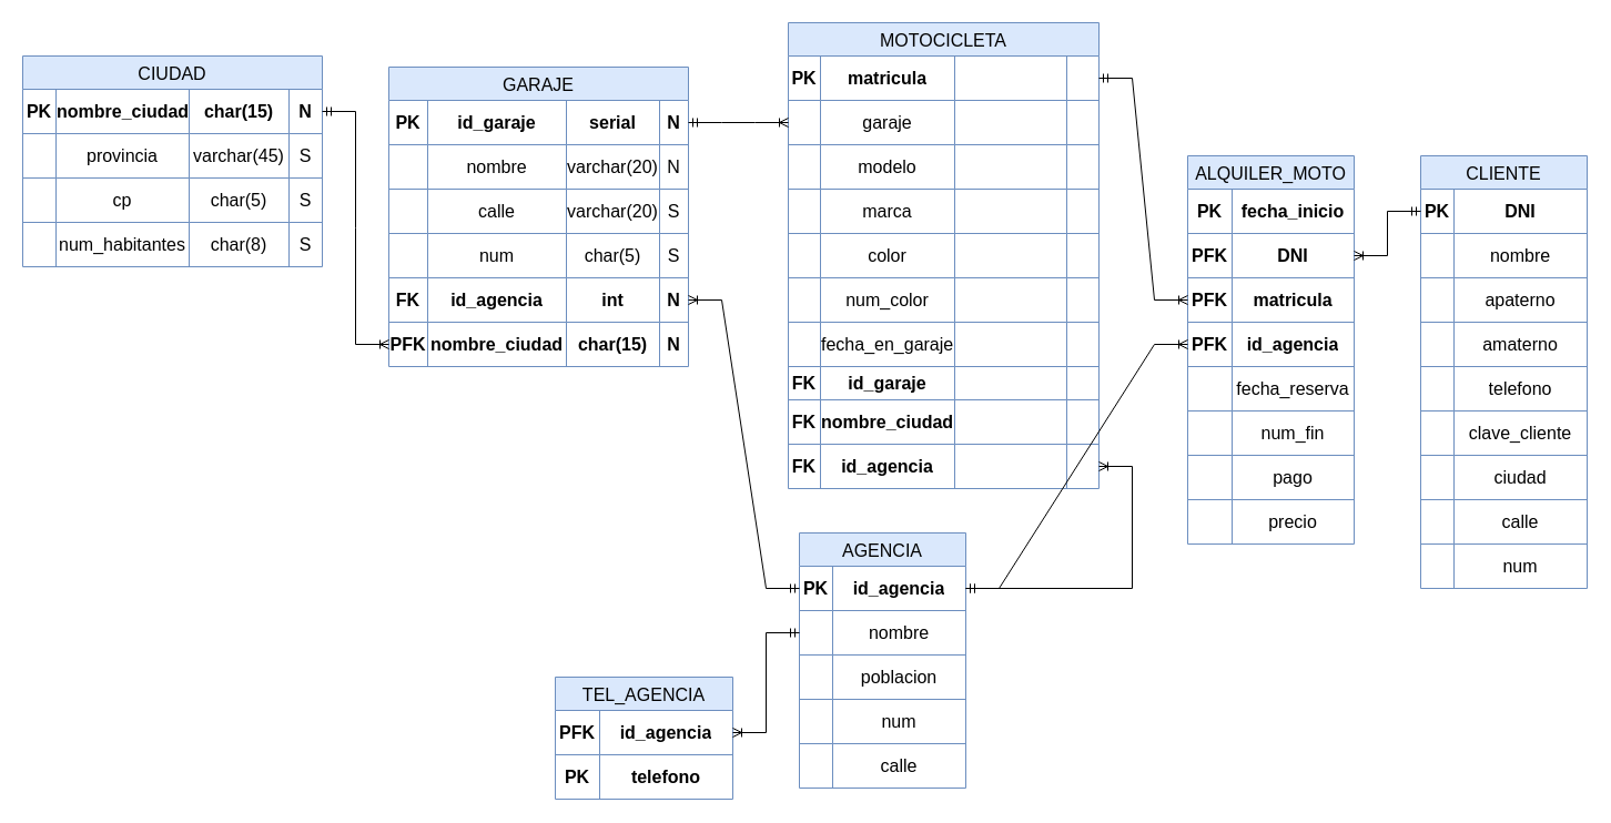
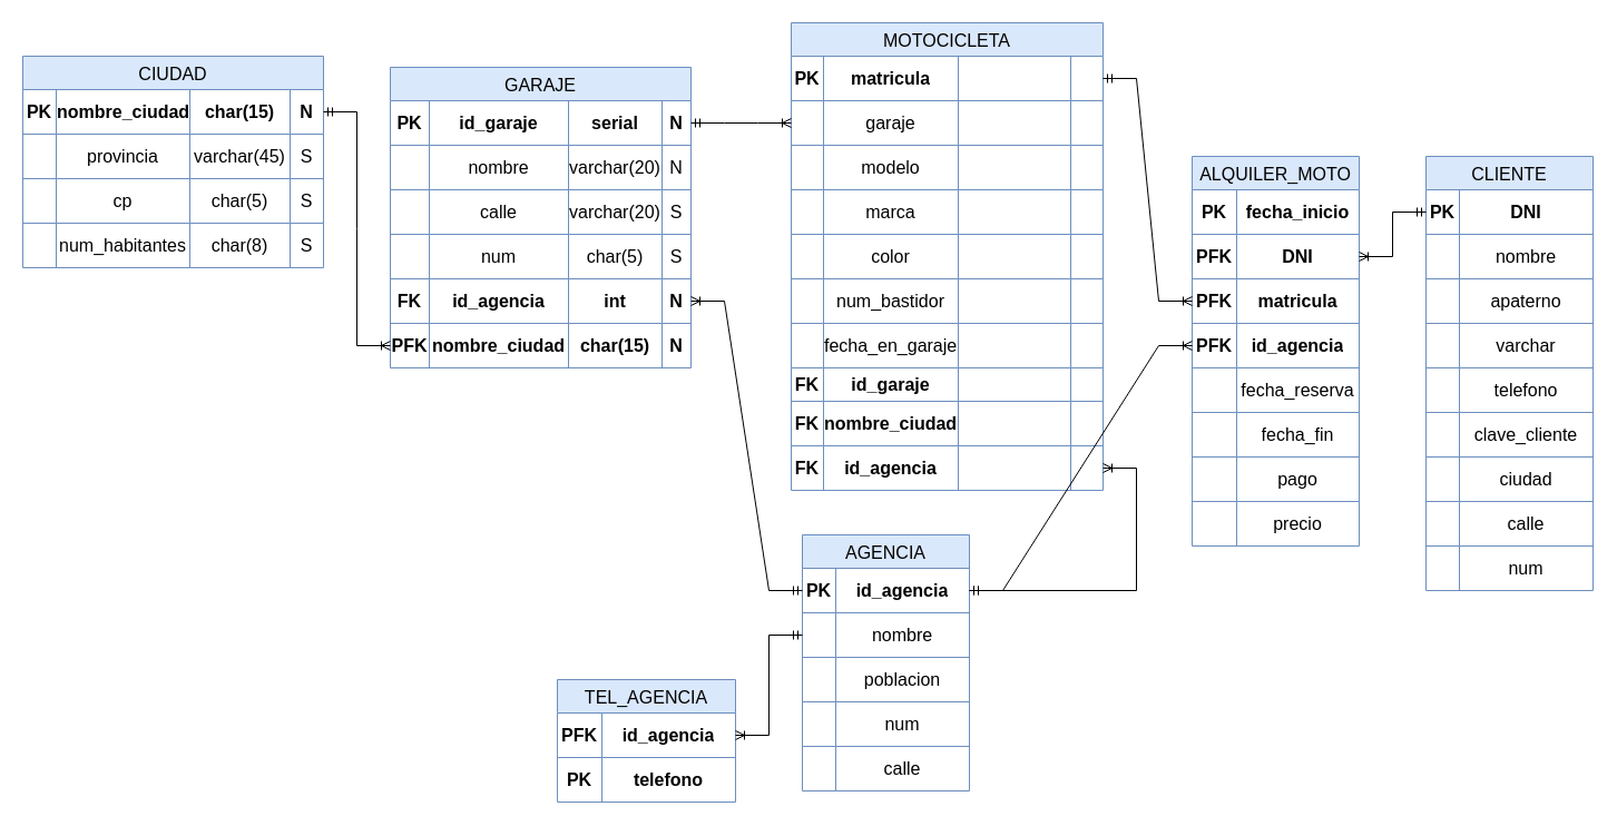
- <mxCell id="95" value="num_color" style="shape=partialRectangle;html=1;whiteSpace=wrap;connectable=0;strokeColor=inherit;overflow=hidden;fillColor=none;top=0;left=0;bottom=0;right=0;pointerEvents=1;fontSize=16;" vertex="1" parent="93"><mxGeometry x="29" width="121" height="40" as="geometry"><mxRectangle width="121" height="40" as="alternateBounds" /></mxGeometry></mxCell>
+ <mxCell id="95" value="num_bastidor" style="shape=partialRectangle;html=1;whiteSpace=wrap;connectable=0;strokeColor=inherit;overflow=hidden;fillColor=none;top=0;left=0;bottom=0;right=0;pointerEvents=1;fontSize=16;" vertex="1" parent="93"><mxGeometry x="29" width="121" height="40" as="geometry"><mxRectangle width="121" height="40" as="alternateBounds" /></mxGeometry></mxCell>
- <mxCell id="51" value="amaterno" style="shape=partialRectangle;html=1;whiteSpace=wrap;connectable=0;strokeColor=inherit;overflow=hidden;fillColor=none;top=0;left=0;bottom=0;right=0;pointerEvents=1;fontSize=16;" vertex="1" parent="49"><mxGeometry x="30" width="120" height="40" as="geometry"><mxRectangle width="120" height="40" as="alternateBounds" /></mxGeometry></mxCell>
+ <mxCell id="51" value="varchar" style="shape=partialRectangle;html=1;whiteSpace=wrap;connectable=0;strokeColor=inherit;overflow=hidden;fillColor=none;top=0;left=0;bottom=0;right=0;pointerEvents=1;fontSize=16;" vertex="1" parent="49"><mxGeometry x="30" width="120" height="40" as="geometry"><mxRectangle width="120" height="40" as="alternateBounds" /></mxGeometry></mxCell>
- <mxCell id="167" value="num_fin" style="shape=partialRectangle;html=1;whiteSpace=wrap;connectable=0;strokeColor=inherit;overflow=hidden;fillColor=none;top=0;left=0;bottom=0;right=0;pointerEvents=1;fontSize=16;" vertex="1" parent="165"><mxGeometry x="40" width="110" height="40" as="geometry"><mxRectangle width="110" height="40" as="alternateBounds" /></mxGeometry></mxCell>
+ <mxCell id="167" value="fecha_fin" style="shape=partialRectangle;html=1;whiteSpace=wrap;connectable=0;strokeColor=inherit;overflow=hidden;fillColor=none;top=0;left=0;bottom=0;right=0;pointerEvents=1;fontSize=16;" vertex="1" parent="165"><mxGeometry x="40" width="110" height="40" as="geometry"><mxRectangle width="110" height="40" as="alternateBounds" /></mxGeometry></mxCell>
